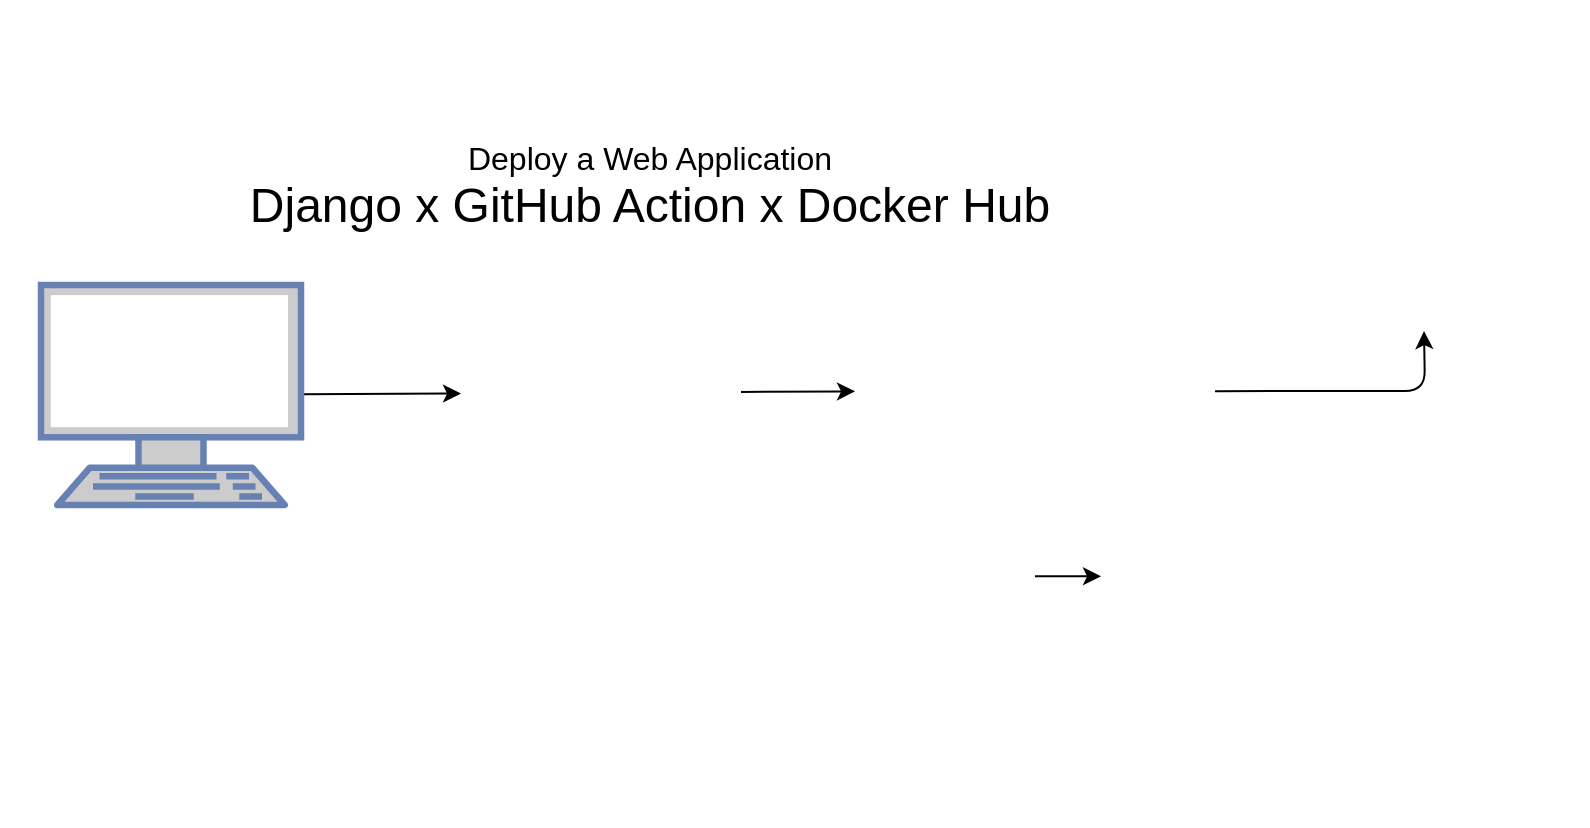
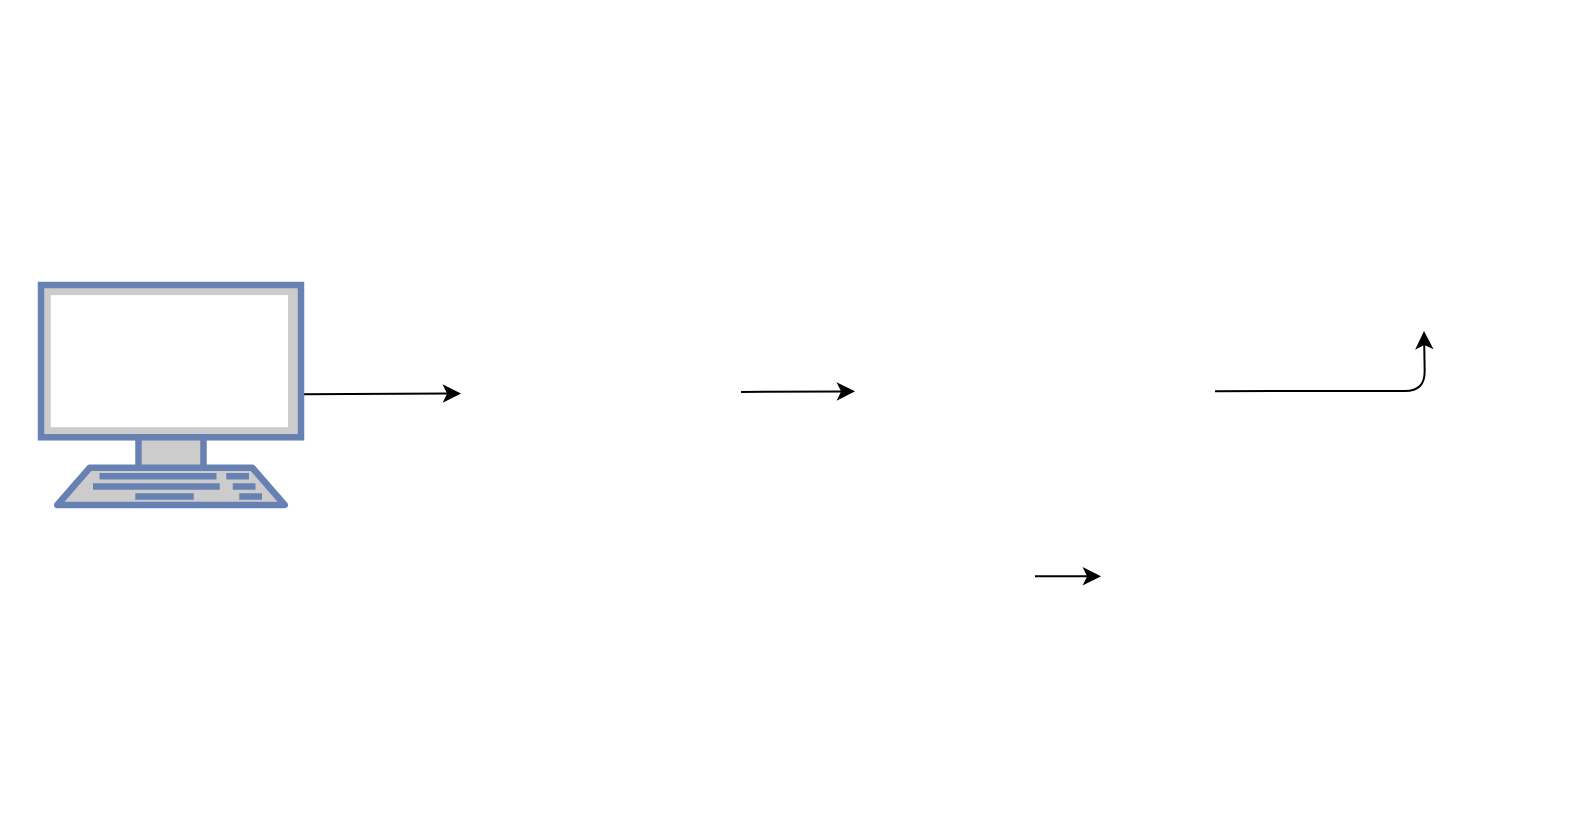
- <mxCell id="13" value="&lt;font size=&quot;3&quot;&gt;Deploy a Web Application&lt;/font&gt;&lt;br&gt;&lt;font style=&quot;font-size: 24px&quot;&gt;Django x GitHub Action x Docker Hub&lt;/font&gt;" style="text;html=1;strokeColor=none;fillColor=none;align=center;verticalAlign=middle;whiteSpace=wrap;rounded=0;" vertex="1" parent="1"><mxGeometry x="100" y="77.81" width="450" height="30" as="geometry" /></mxCell>
